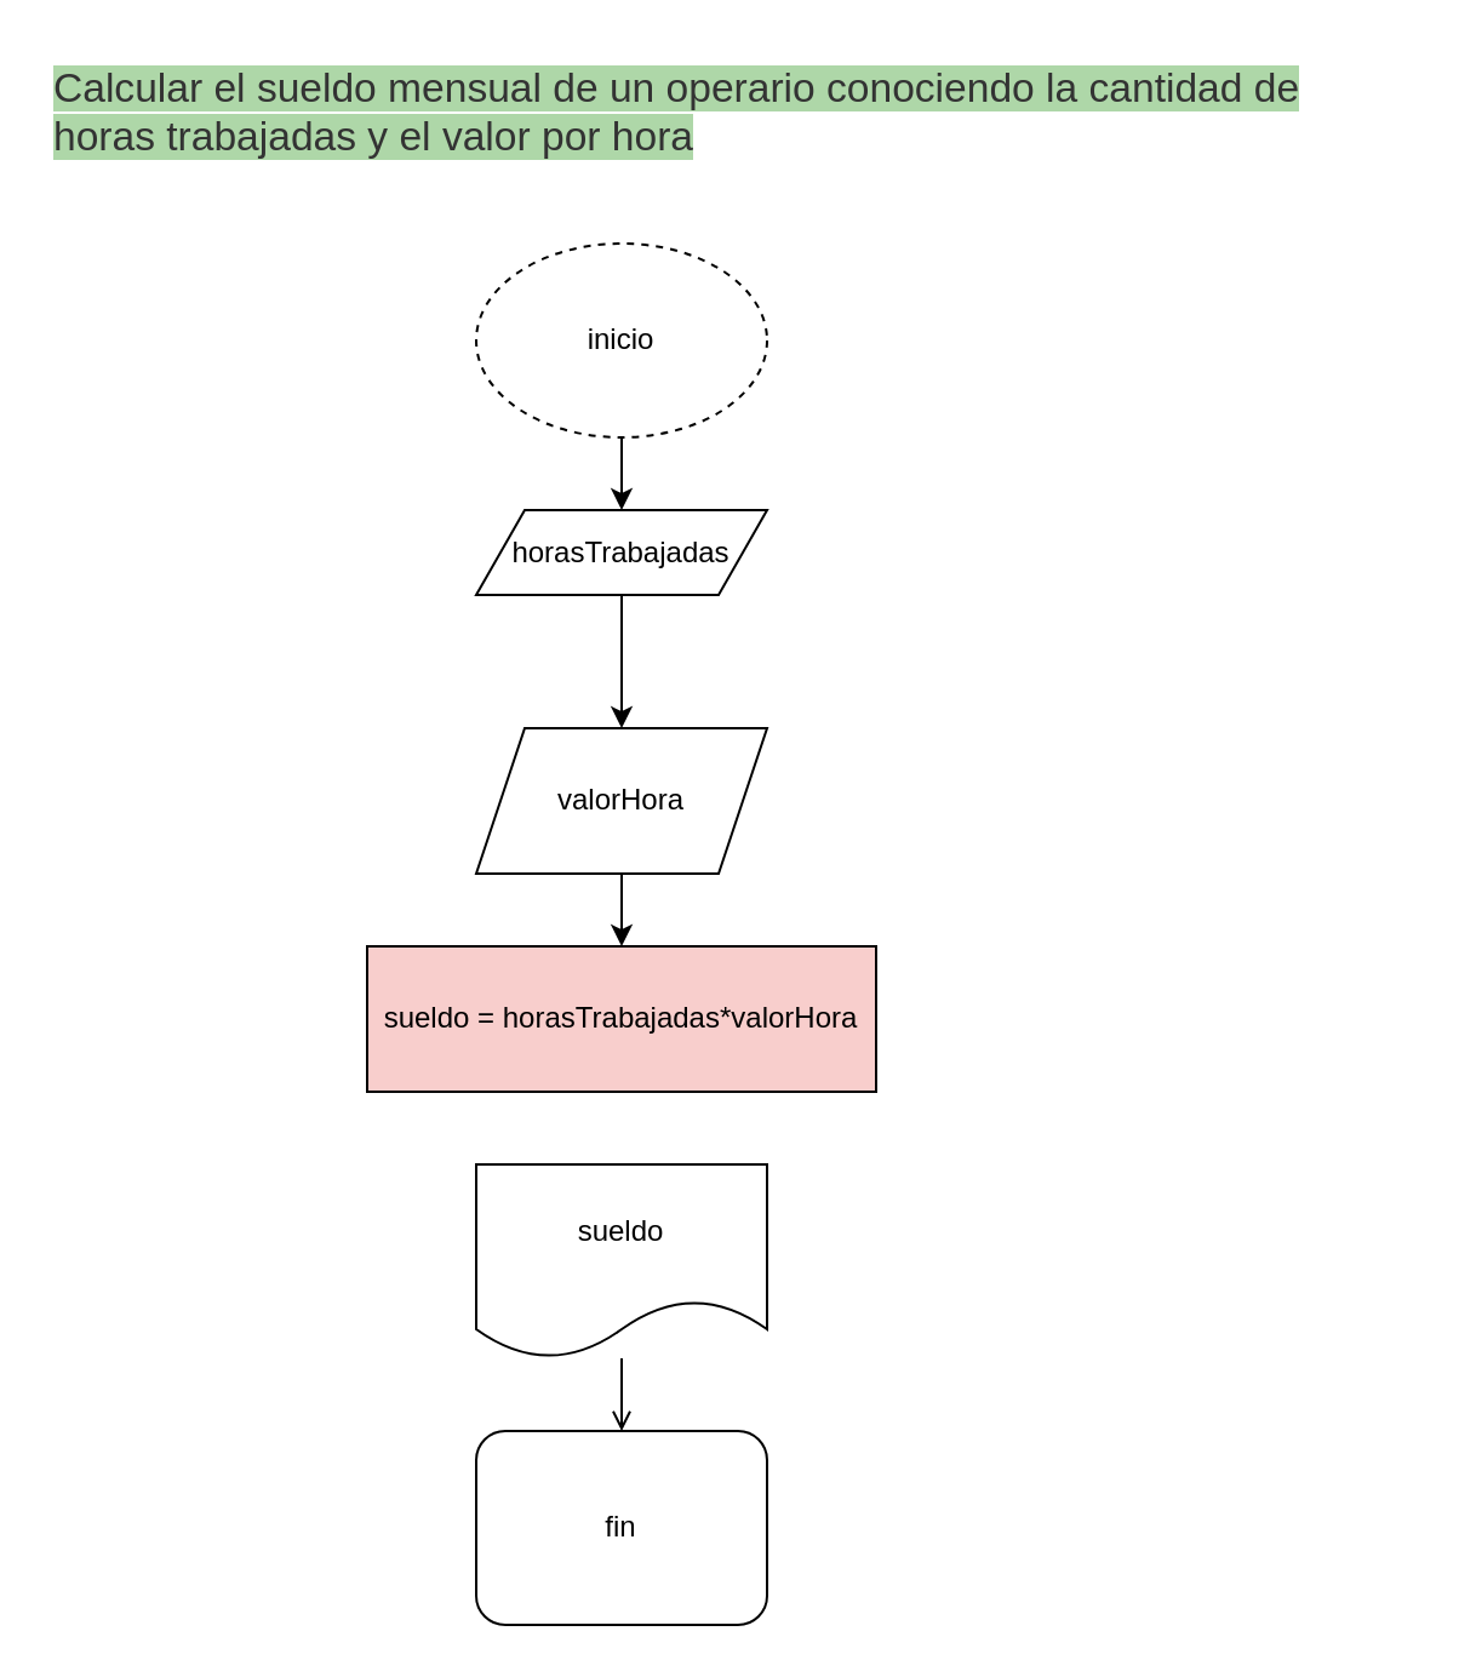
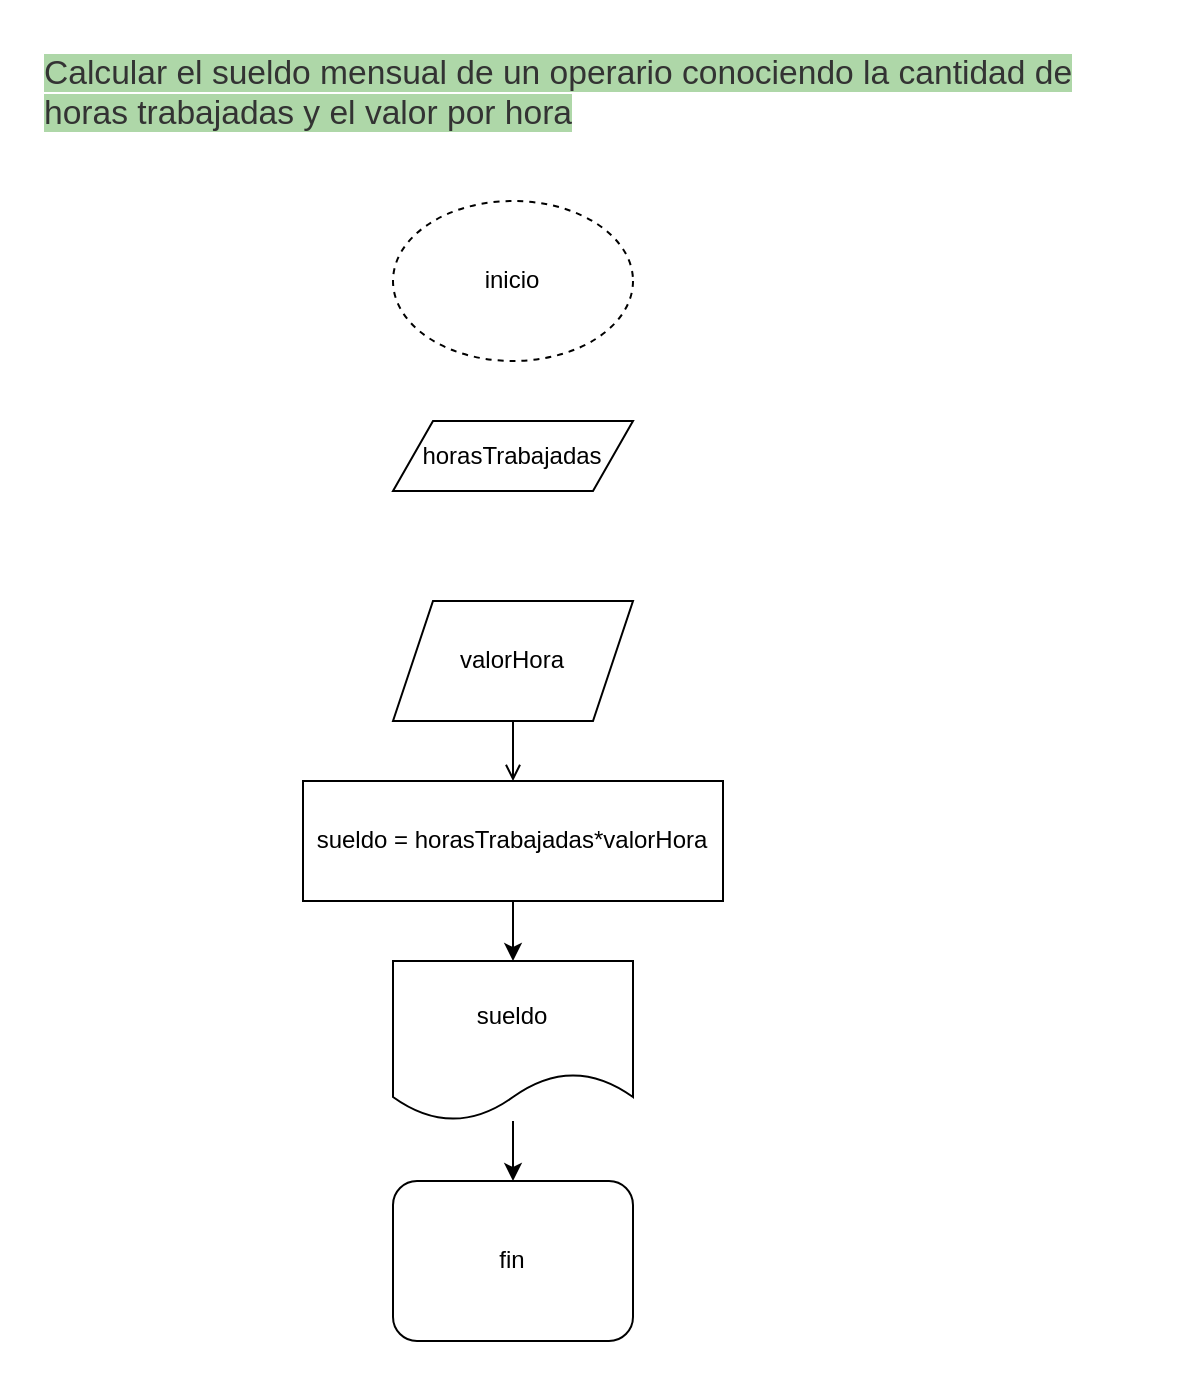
- <mxCell id="3" value="" style="edgeStyle=orthogonalEdgeStyle;rounded=0;orthogonalLoop=1;jettySize=auto;html=1;" edge="1" parent="1" source="4" target="6"><mxGeometry relative="1" as="geometry" /></mxCell>
- <mxCell id="5" value="" style="edgeStyle=orthogonalEdgeStyle;rounded=0;orthogonalLoop=1;jettySize=auto;html=1;" edge="1" parent="1" source="6" target="8"><mxGeometry relative="1" as="geometry" /></mxCell>
- <mxCell id="7" value="" style="edgeStyle=orthogonalEdgeStyle;rounded=0;orthogonalLoop=1;jettySize=auto;html=1;" edge="1" parent="1" source="8" target="10"><mxGeometry relative="1" as="geometry" /></mxCell>
+ <mxCell id="7" value="" style="edgeStyle=orthogonalEdgeStyle;rounded=0;orthogonalLoop=1;jettySize=auto;html=1;endArrow=open;" edge="1" parent="1" source="8" target="10"><mxGeometry relative="1" as="geometry" /></mxCell>
- <mxCell id="10" value="sueldo = horasTrabajadas*valorHora" style="rounded=0;whiteSpace=wrap;html=1;fillColor=#f8cecc;" vertex="1" parent="1"><mxGeometry x="151" y="390" width="210" height="60" as="geometry" /></mxCell>
+ <mxCell id="10" value="sueldo = horasTrabajadas*valorHora" style="rounded=0;whiteSpace=wrap;html=1;" vertex="1" parent="1"><mxGeometry x="151" y="390" width="210" height="60" as="geometry" /></mxCell>
+ <mxCell id="9" value="" style="edgeStyle=orthogonalEdgeStyle;rounded=0;orthogonalLoop=1;jettySize=auto;html=1;" edge="1" parent="1" source="10" target="12"><mxGeometry relative="1" as="geometry" /></mxCell>
- <mxCell id="11" value="" style="edgeStyle=orthogonalEdgeStyle;rounded=0;orthogonalLoop=1;jettySize=auto;html=1;endArrow=open;" edge="1" parent="1" source="12" target="13"><mxGeometry relative="1" as="geometry" /></mxCell>
+ <mxCell id="11" value="" style="edgeStyle=orthogonalEdgeStyle;rounded=0;orthogonalLoop=1;jettySize=auto;html=1;" edge="1" parent="1" source="12" target="13"><mxGeometry relative="1" as="geometry" /></mxCell>
